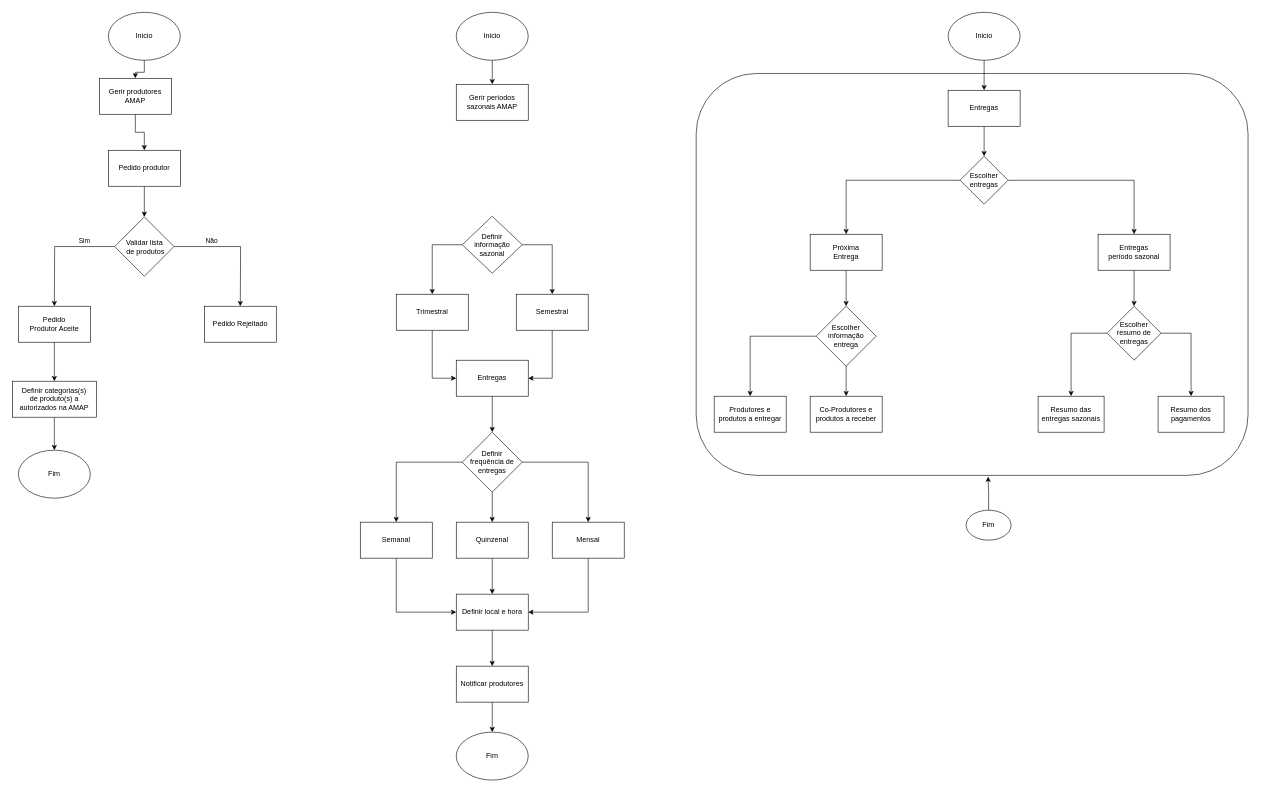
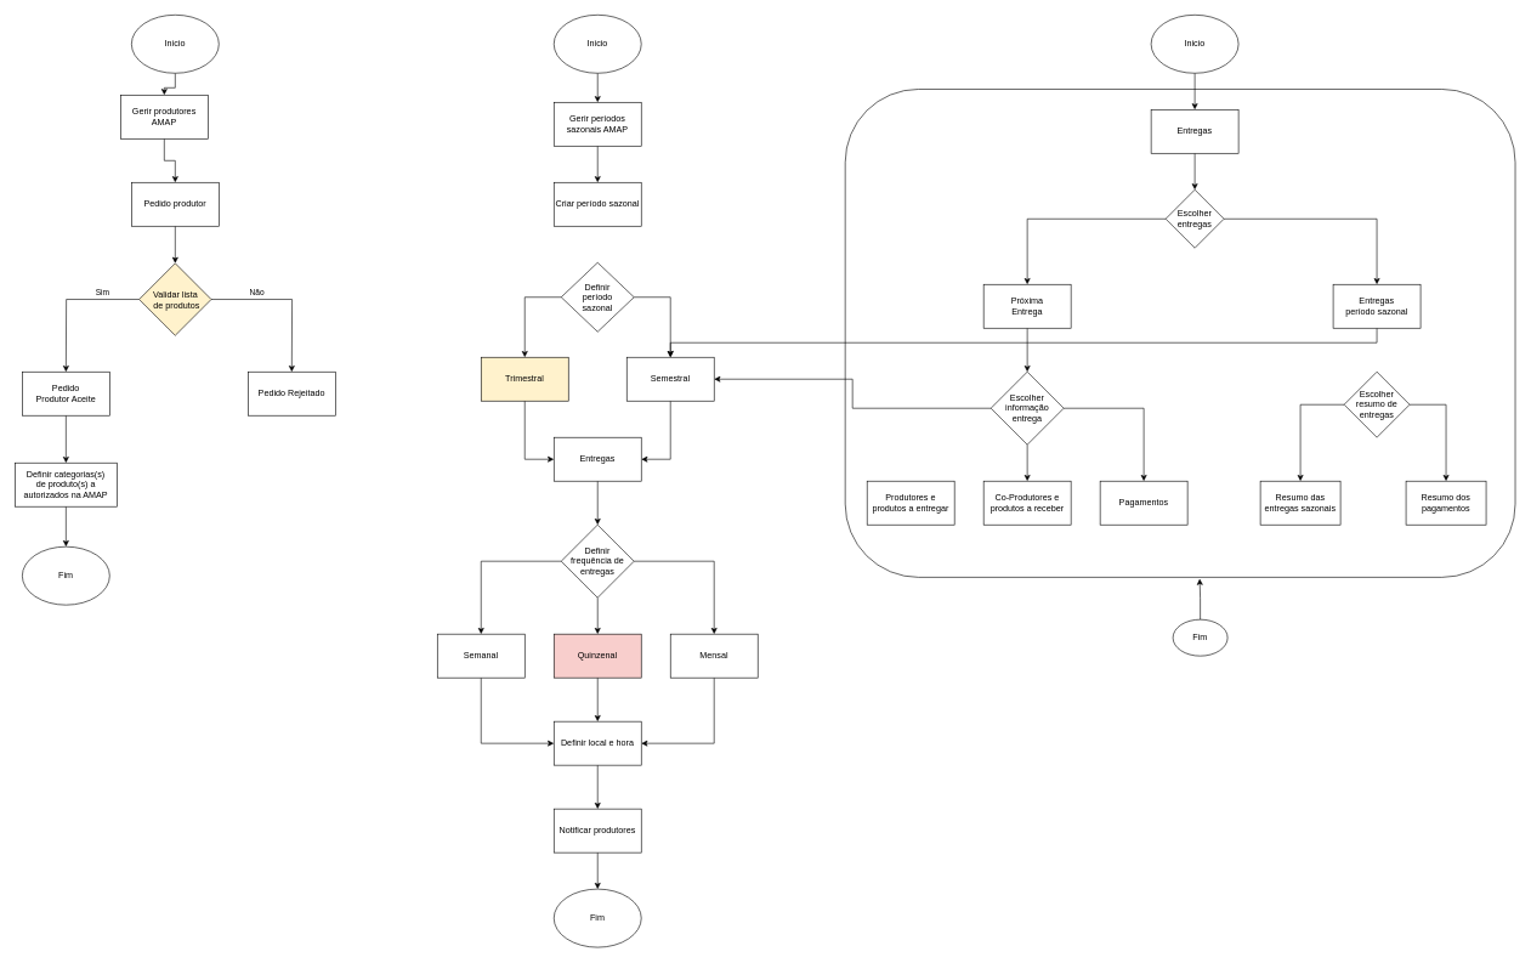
+ <mxCell id="62" style="edgeStyle=orthogonalEdgeStyle;rounded=0;orthogonalLoop=1;jettySize=auto;html=1;exitX=0.5;exitY=1;exitDx=0;exitDy=0;entryX=0.5;entryY=0;entryDx=0;entryDy=0;" edge="1" parent="1" source="63" target="15"><mxGeometry relative="1" as="geometry" /></mxCell>
+ <mxCell id="15" value="Criar período sazonal" style="rounded=0;whiteSpace=wrap;html=1;" parent="1" vertex="1"><mxGeometry x="760" y="250" width="120" height="60" as="geometry" /></mxCell>
- <mxCell id="18" value="Definir&lt;div&gt;informação&lt;/div&gt;&lt;div&gt;sazonal&lt;/div&gt;" style="rhombus;whiteSpace=wrap;html=1;" parent="1" vertex="1"><mxGeometry x="770" y="360" width="100" height="95" as="geometry" /></mxCell>
+ <mxCell id="18" value="Definir&lt;div&gt;período&lt;/div&gt;&lt;div&gt;sazonal&lt;/div&gt;" style="rhombus;whiteSpace=wrap;html=1;" parent="1" vertex="1"><mxGeometry x="770" y="360" width="100" height="95" as="geometry" /></mxCell>
- <mxCell id="11" value="Validar lista&lt;br&gt;&amp;nbsp;de produtos" style="rhombus;whiteSpace=wrap;html=1;" parent="1" vertex="1"><mxGeometry x="190.5" y="361" width="99" height="99" as="geometry" /></mxCell>
+ <mxCell id="11" value="Validar lista&lt;br&gt;&amp;nbsp;de produtos" style="rhombus;whiteSpace=wrap;html=1;fillColor=#fff2cc;" parent="1" vertex="1"><mxGeometry x="190.5" y="361" width="99" height="99" as="geometry" /></mxCell>
- <mxCell id="47" style="edgeStyle=orthogonalEdgeStyle;rounded=0;orthogonalLoop=1;jettySize=auto;html=1;exitX=0.5;exitY=1;exitDx=0;exitDy=0;entryX=0.5;entryY=0;entryDx=0;entryDy=0;" parent="1" source="48" target="58" edge="1"><mxGeometry relative="1" as="geometry" /></mxCell>
+ <mxCell id="47" style="edgeStyle=orthogonalEdgeStyle;rounded=0;orthogonalLoop=1;jettySize=auto;html=1;exitX=0.5;exitY=1;exitDx=0;exitDy=0;" parent="1" source="48" target="22" edge="1"><mxGeometry relative="1" as="geometry" /></mxCell>
- <mxCell id="20" value="Trimestral" style="rounded=0;whiteSpace=wrap;html=1;" parent="1" vertex="1"><mxGeometry x="660" y="490" width="120" height="60" as="geometry" /></mxCell>
+ <mxCell id="20" value="Trimestral" style="rounded=0;whiteSpace=wrap;html=1;fillColor=#fff2cc;" parent="1" vertex="1"><mxGeometry x="660" y="490" width="120" height="60" as="geometry" /></mxCell>
+ <mxCell id="50" style="edgeStyle=orthogonalEdgeStyle;rounded=0;orthogonalLoop=1;jettySize=auto;html=1;exitX=1;exitY=0.5;exitDx=0;exitDy=0;entryX=0.5;entryY=0;entryDx=0;entryDy=0;" parent="1" source="52" target="55" edge="1"><mxGeometry relative="1" as="geometry" /></mxCell>
- <mxCell id="51" style="edgeStyle=orthogonalEdgeStyle;rounded=0;orthogonalLoop=1;jettySize=auto;html=1;exitX=0;exitY=0.5;exitDx=0;exitDy=0;entryX=0.5;entryY=0;entryDx=0;entryDy=0;" parent="1" source="52" target="53" edge="1"><mxGeometry relative="1" as="geometry" /></mxCell>
+ <mxCell id="51" style="edgeStyle=orthogonalEdgeStyle;rounded=0;orthogonalLoop=1;jettySize=auto;html=1;exitX=0;exitY=0.5;exitDx=0;exitDy=0;" parent="1" source="52" target="22" edge="1"><mxGeometry relative="1" as="geometry" /></mxCell>
+ <mxCell id="55" value="Pagamentos" style="rounded=0;whiteSpace=wrap;html=1;" parent="1" vertex="1"><mxGeometry x="1510" y="660" width="120" height="60" as="geometry" /></mxCell>
- <mxCell id="32" value="Quinzenal" style="rounded=0;whiteSpace=wrap;html=1;" parent="1" vertex="1"><mxGeometry x="760" y="870" width="120" height="60" as="geometry" /></mxCell>
+ <mxCell id="32" value="Quinzenal" style="rounded=0;whiteSpace=wrap;html=1;fillColor=#f8cecc;" parent="1" vertex="1"><mxGeometry x="760" y="870" width="120" height="60" as="geometry" /></mxCell>
